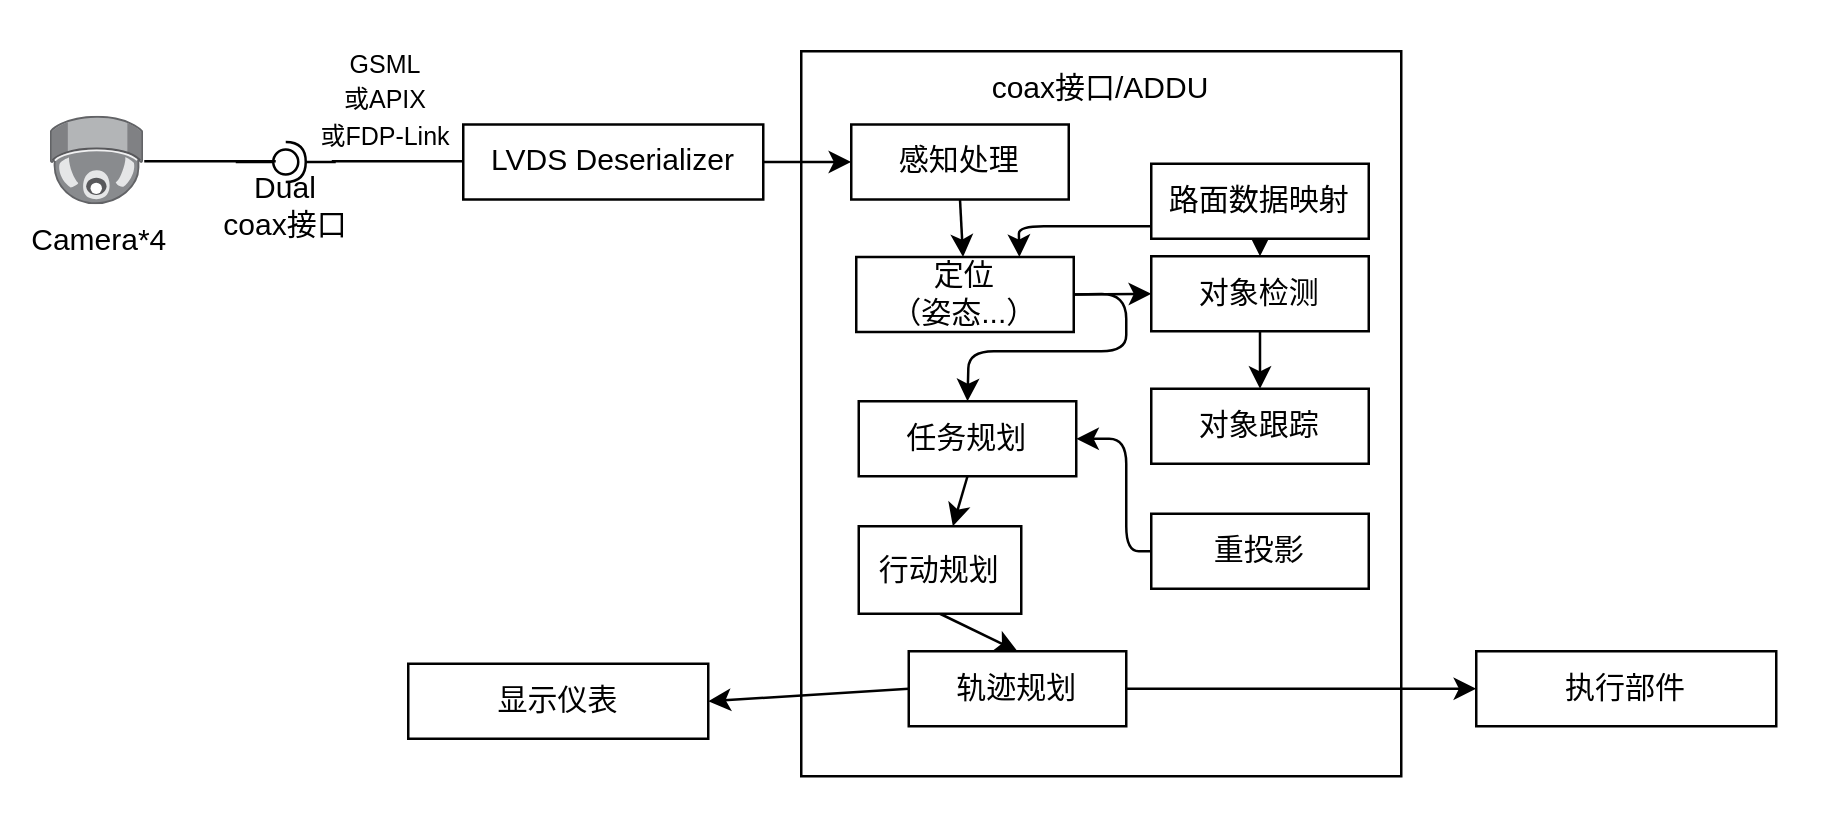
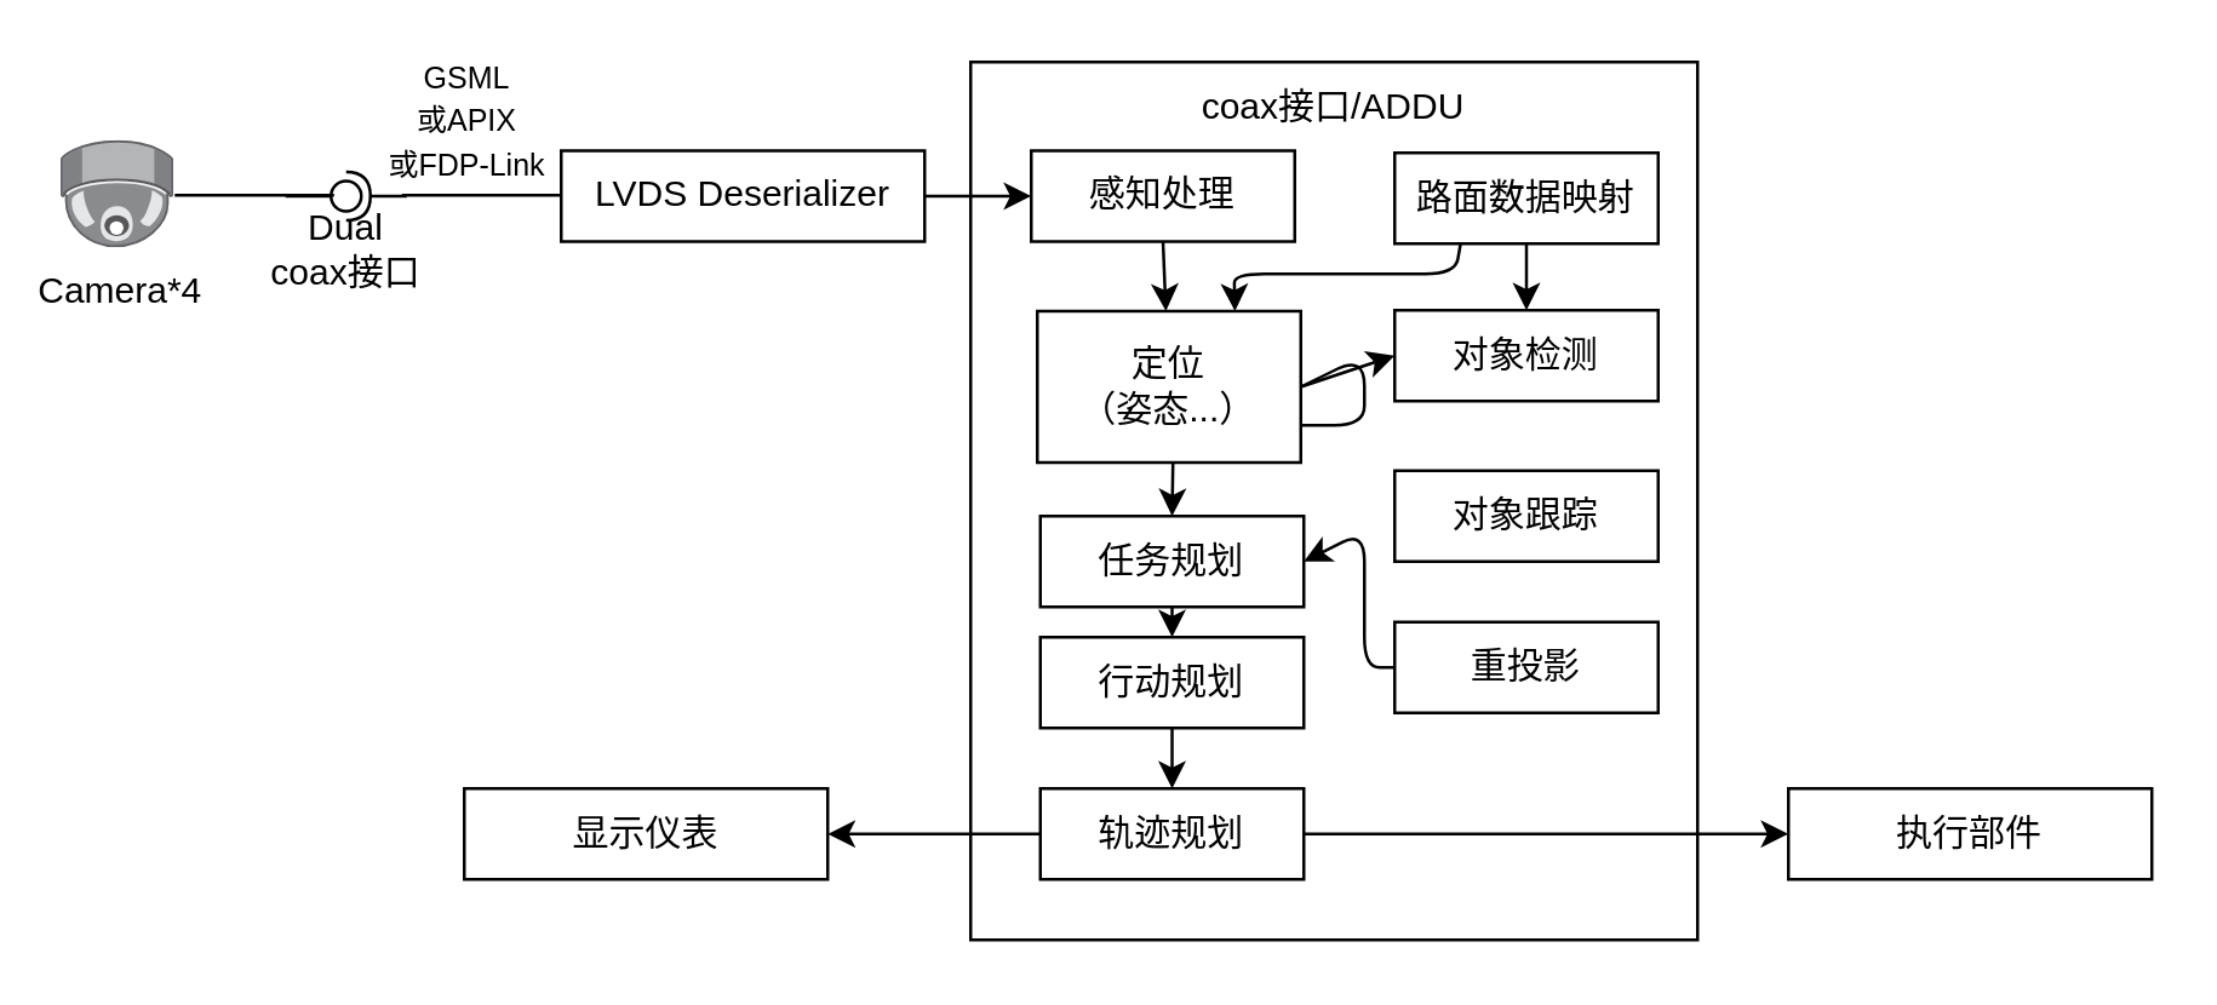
- <mxCell id="22" value="路面数据映射" style="rounded=0;whiteSpace=wrap;html=1;" parent="1" vertex="1"><mxGeometry x="460" y="65" width="87" height="30" as="geometry" /></mxCell>
+ <mxCell id="22" value="路面数据映射" style="rounded=0;whiteSpace=wrap;html=1;" parent="1" vertex="1"><mxGeometry x="460" y="50" width="87" height="30" as="geometry" /></mxCell>
- <mxCell id="15" value="定位&lt;br&gt;（姿态...）" style="rounded=0;whiteSpace=wrap;html=1;" parent="1" vertex="1"><mxGeometry x="342" y="102.3" width="87" height="30" as="geometry" /></mxCell>
+ <mxCell id="15" value="定位&lt;br&gt;（姿态...）" style="rounded=0;whiteSpace=wrap;html=1;" parent="1" vertex="1"><mxGeometry x="342" y="102.3" width="87" height="50" as="geometry" /></mxCell>
- <mxCell id="18" style="edgeStyle=none;html=1;exitX=0.5;exitY=1;exitDx=0;exitDy=0;" parent="1" source="19" target="23" edge="1"><mxGeometry relative="1" as="geometry" /></mxCell>
- <mxCell id="27" value="任务规划" style="rounded=0;whiteSpace=wrap;html=1;" parent="1" vertex="1"><mxGeometry x="343" y="160" width="87" height="30" as="geometry" /></mxCell>
+ <mxCell id="27" value="任务规划" style="rounded=0;whiteSpace=wrap;html=1;" parent="1" vertex="1"><mxGeometry x="343" y="170" width="87" height="30" as="geometry" /></mxCell>
- <mxCell id="29" value="行动规划" style="rounded=0;whiteSpace=wrap;html=1;" parent="1" vertex="1"><mxGeometry x="343" y="210" width="65" height="35" as="geometry" /></mxCell>
+ <mxCell id="29" value="行动规划" style="rounded=0;whiteSpace=wrap;html=1;" parent="1" vertex="1"><mxGeometry x="343" y="210" width="87" height="30" as="geometry" /></mxCell>
- <mxCell id="31" value="轨迹规划" style="rounded=0;whiteSpace=wrap;html=1;" parent="1" vertex="1"><mxGeometry x="363" y="260" width="87" height="30" as="geometry" /></mxCell>
+ <mxCell id="31" value="轨迹规划" style="rounded=0;whiteSpace=wrap;html=1;" parent="1" vertex="1"><mxGeometry x="343" y="260" width="87" height="30" as="geometry" /></mxCell>
- <mxCell id="34" value="显示仪表" style="rounded=0;whiteSpace=wrap;html=1;" parent="1" vertex="1"><mxGeometry x="162.8" y="265" width="120" height="30" as="geometry" /></mxCell>
+ <mxCell id="34" value="显示仪表" style="rounded=0;whiteSpace=wrap;html=1;" parent="1" vertex="1"><mxGeometry x="152.8" y="260" width="120" height="30" as="geometry" /></mxCell>
